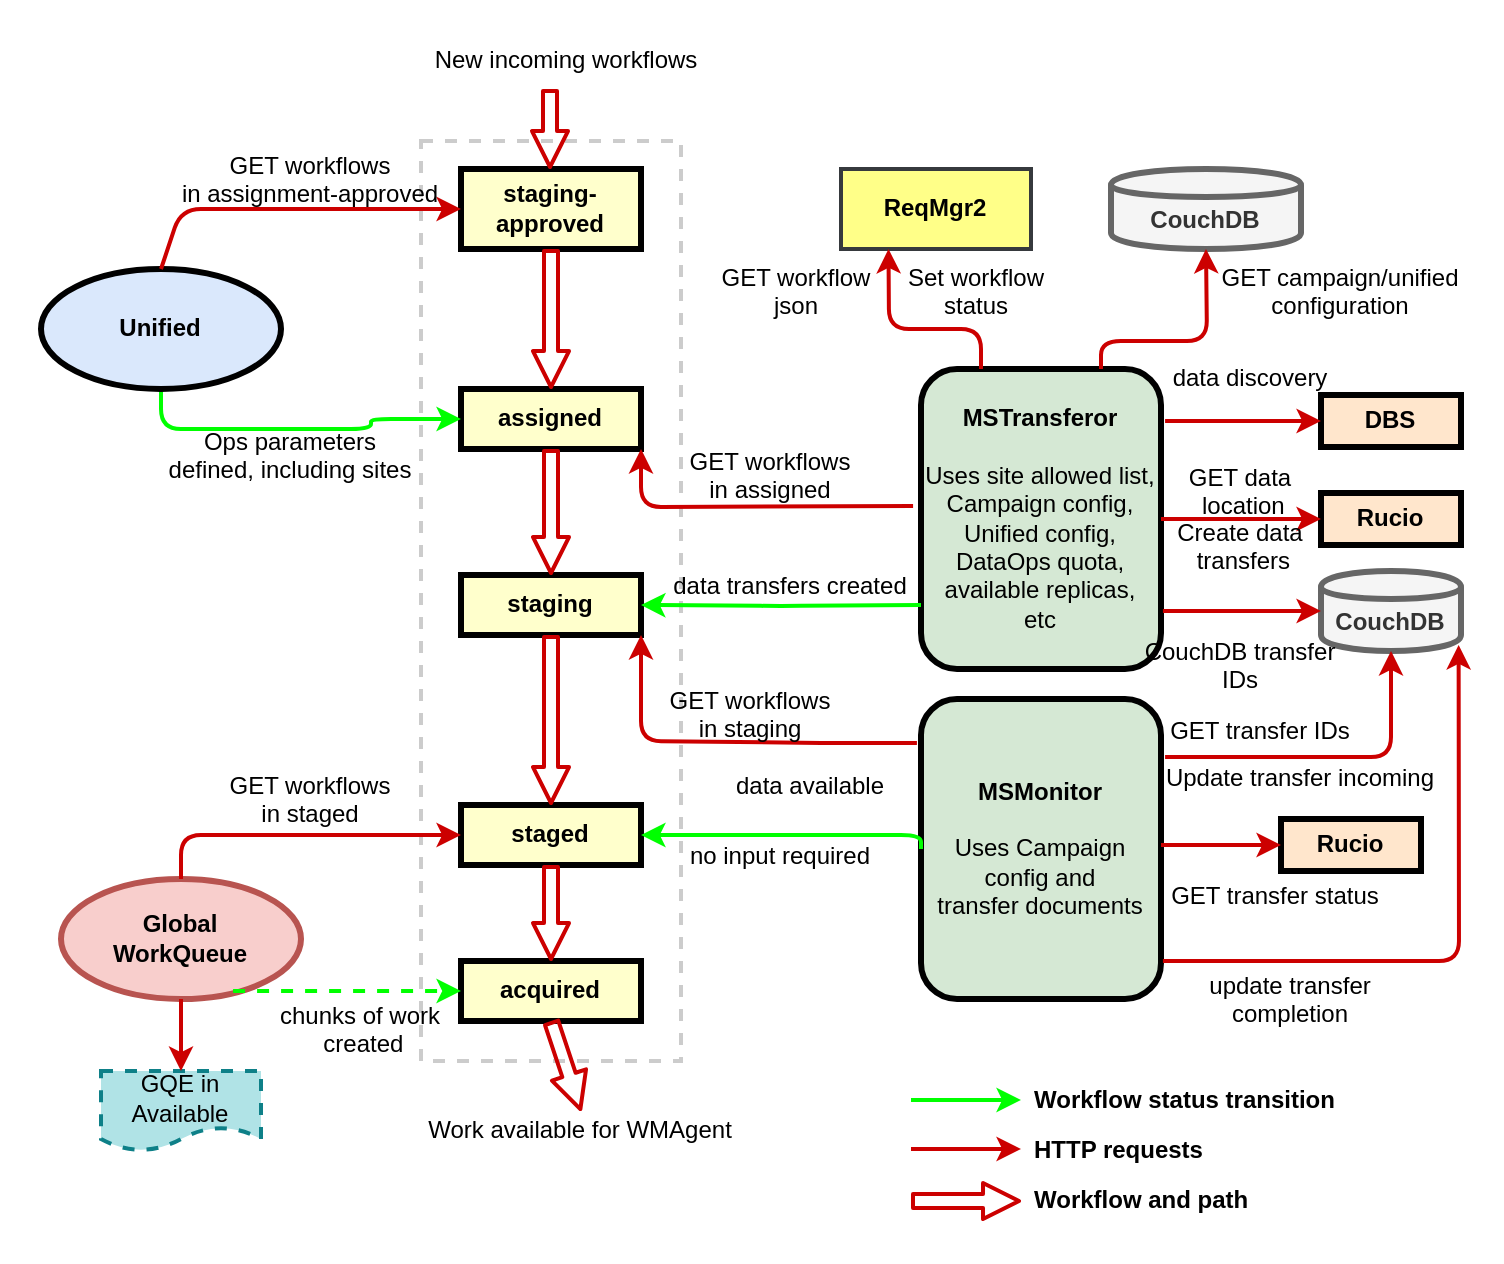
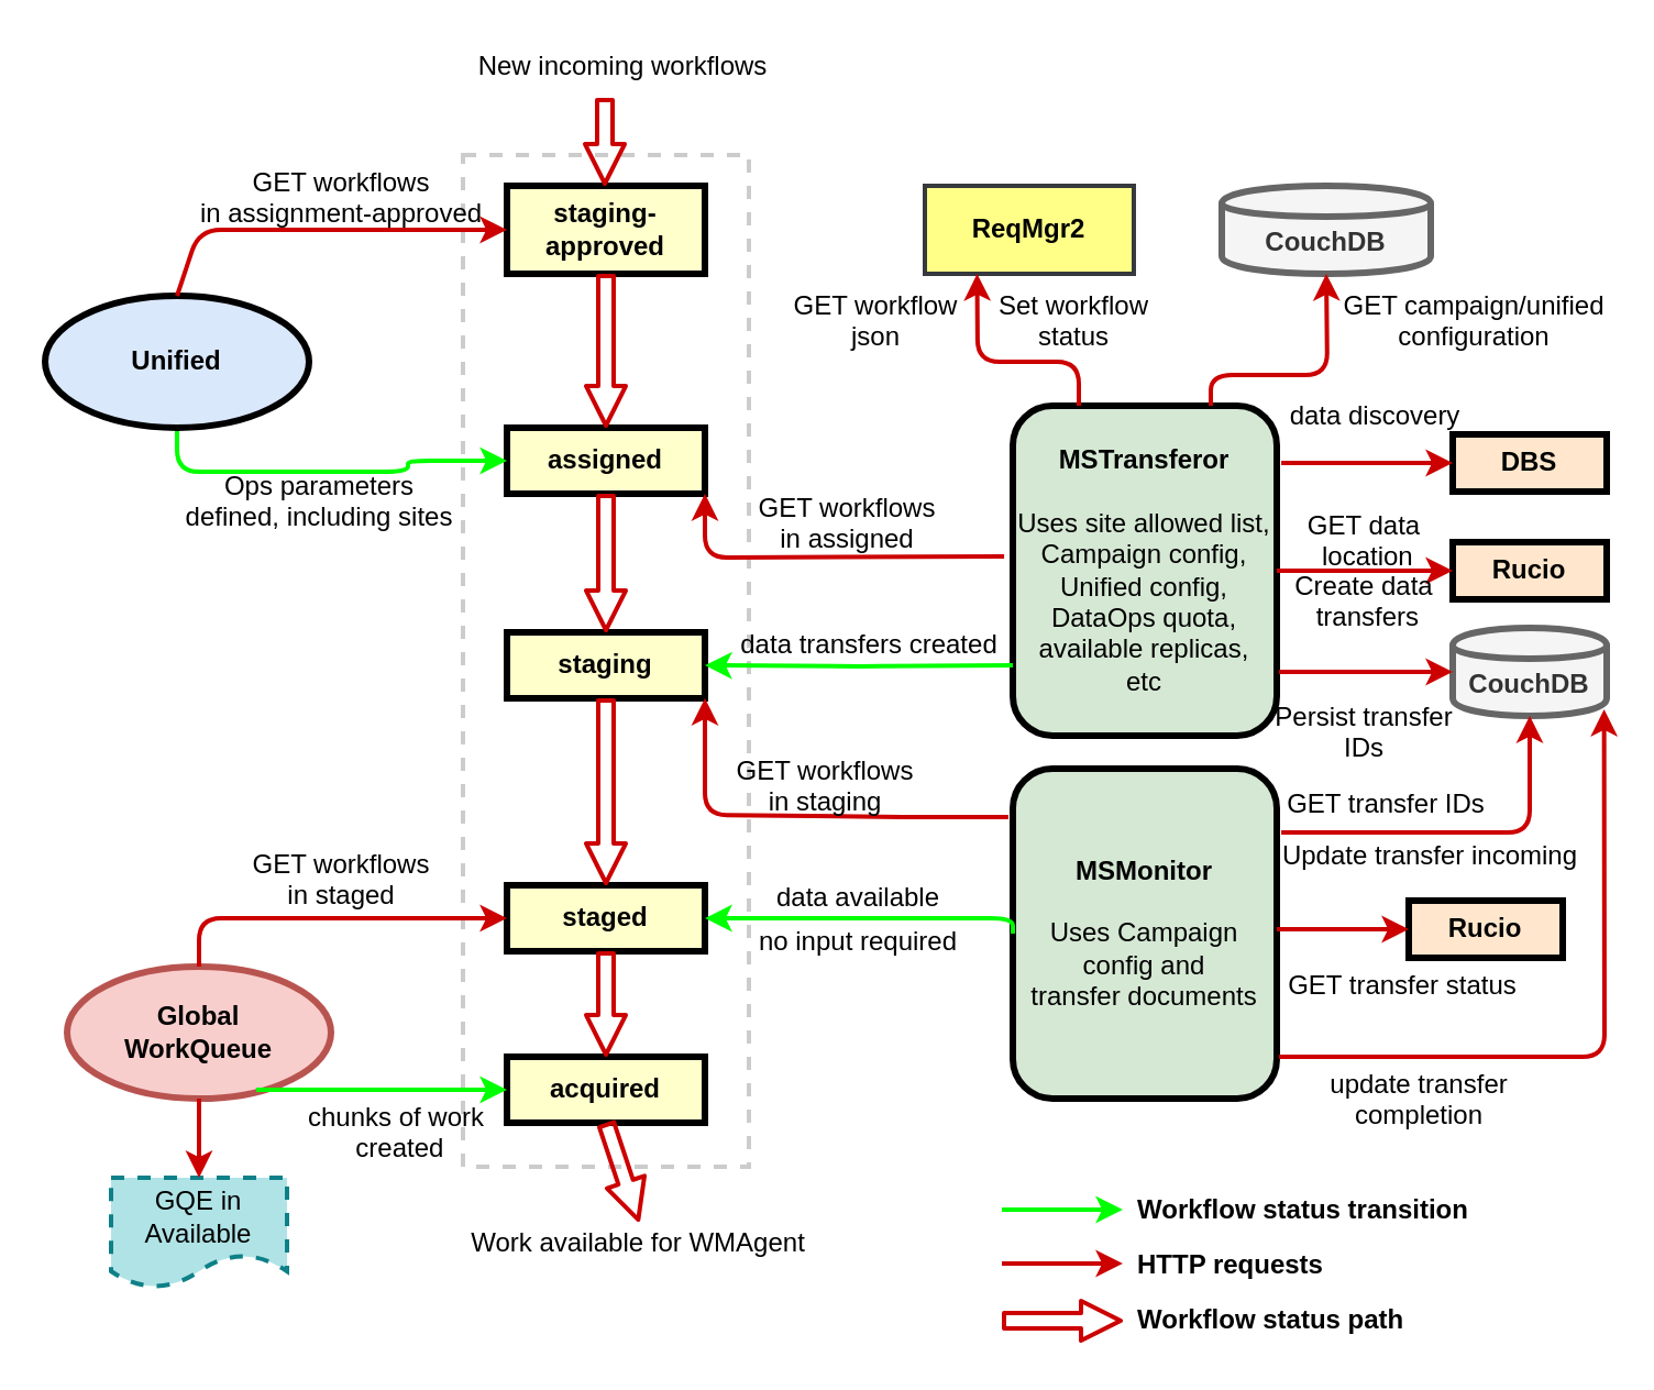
- <mxCell id="17" value="CouchDB transfer&#10;IDs" style="text;spacingTop=-5;align=center" parent="1" vertex="1"><mxGeometry x="580" y="317" width="80" height="30" as="geometry" /></mxCell>
+ <mxCell id="17" value="Persist transfer&#10;IDs" style="text;spacingTop=-5;align=center" parent="1" vertex="1"><mxGeometry x="580" y="317" width="80" height="30" as="geometry" /></mxCell>
- <mxCell id="25" value="data available" style="text;spacingTop=-5;align=center" parent="1" vertex="1"><mxGeometry x="360" y="384" width="90" height="15" as="geometry" /></mxCell>
+ <mxCell id="25" value="data available" style="text;spacingTop=-5;align=center" parent="1" vertex="1"><mxGeometry x="345" y="399" width="90" height="15" as="geometry" /></mxCell>
- <mxCell id="51" value="" style="edgeStyle=orthogonalEdgeStyle;rounded=1;orthogonalLoop=1;jettySize=auto;html=1;strokeColor=#00FF00;strokeWidth=2;exitX=0.717;exitY=0.933;exitDx=0;exitDy=0;entryX=0;entryY=0.5;entryDx=0;entryDy=0;exitPerimeter=0;dashed=1;" parent="1" source="30" edge="1" target="37"><mxGeometry relative="1" as="geometry"><mxPoint x="260" y="469" as="targetPoint" /><mxPoint x="-30" y="394" as="sourcePoint" /></mxGeometry></mxCell>
+ <mxCell id="51" value="" style="edgeStyle=orthogonalEdgeStyle;rounded=1;orthogonalLoop=1;jettySize=auto;html=1;strokeColor=#00FF00;strokeWidth=2;exitX=0.717;exitY=0.933;exitDx=0;exitDy=0;entryX=0;entryY=0.5;entryDx=0;entryDy=0;exitPerimeter=0;" parent="1" source="30" edge="1" target="37"><mxGeometry relative="1" as="geometry"><mxPoint x="260" y="469" as="targetPoint" /><mxPoint x="-30" y="394" as="sourcePoint" /></mxGeometry></mxCell>
- <mxCell id="35" value="GQE in&lt;br&gt;Available&lt;br&gt;" style="shape=document;whiteSpace=wrap;html=1;boundedLbl=1;dashed=1;labelBackgroundColor=none;strokeColor=#0e8088;strokeWidth=2;fillColor=#b0e3e6;" parent="1" vertex="1"><mxGeometry x="50" y="535" width="80" height="40" as="geometry" /></mxCell>
+ <mxCell id="35" value="GQE in&lt;br&gt;Available&lt;br&gt;" style="shape=document;whiteSpace=wrap;html=1;boundedLbl=1;dashed=1;labelBackgroundColor=none;strokeColor=#0e8088;strokeWidth=2;fillColor=#b0e3e6;" parent="1" vertex="1"><mxGeometry x="50" y="535" width="80" height="50" as="geometry" /></mxCell>
- <mxCell id="63" value="&lt;b&gt;Workflow and path&lt;/b&gt;" style="text;html=1;strokeColor=none;fillColor=none;align=left;verticalAlign=middle;whiteSpace=wrap;rounded=0;dashed=1;labelBackgroundColor=none;" vertex="1" parent="1"><mxGeometry x="515" y="590" width="160" height="20" as="geometry" /></mxCell>
+ <mxCell id="63" value="&lt;b&gt;Workflow status path&lt;/b&gt;" style="text;html=1;strokeColor=none;fillColor=none;align=left;verticalAlign=middle;whiteSpace=wrap;rounded=0;dashed=1;labelBackgroundColor=none;" vertex="1" parent="1"><mxGeometry x="515" y="590" width="160" height="20" as="geometry" /></mxCell>
